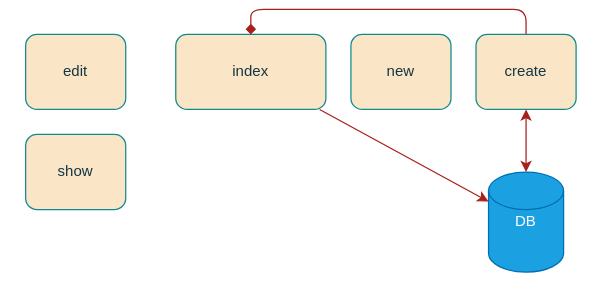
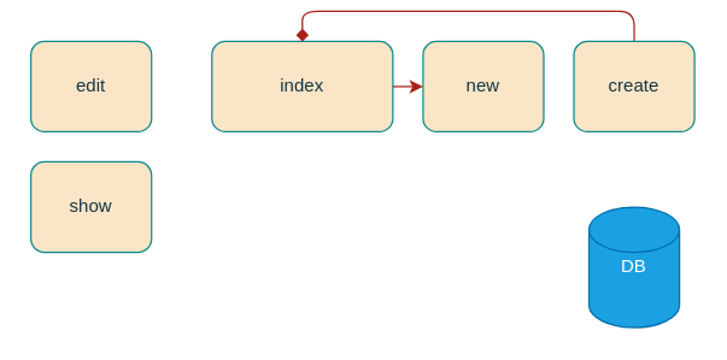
- <mxCell id="10" value="" style="endArrow=classic;startArrow=classic;html=1;fontColor=#143642;entryX=0.5;entryY=1;entryDx=0;entryDy=0;labelBackgroundColor=#DAD2D8;strokeColor=#A8201A;" edge="1" parent="1" source="6" target="9"><mxGeometry width="50" height="50" relative="1" as="geometry"><mxPoint x="190" y="210" as="sourcePoint" /><mxPoint x="240" y="160" as="targetPoint" /></mxGeometry></mxCell>
- <mxCell id="7" value="" style="endArrow=classic;html=1;fontColor=#143642;labelBackgroundColor=#DAD2D8;strokeColor=#A8201A;" edge="1" parent="1" source="2" target="6"><mxGeometry width="50" height="50" relative="1" as="geometry"><mxPoint x="190" y="210" as="sourcePoint" /><mxPoint x="240" y="160" as="targetPoint" /></mxGeometry></mxCell>
+ <mxCell id="7" value="" style="endArrow=classic;html=1;fontColor=#143642;entryX=0;entryY=0.5;entryDx=0;entryDy=0;labelBackgroundColor=#DAD2D8;strokeColor=#A8201A;" edge="1" parent="1" source="2" target="5"><mxGeometry width="50" height="50" relative="1" as="geometry"><mxPoint x="190" y="210" as="sourcePoint" /><mxPoint x="240" y="160" as="targetPoint" /></mxGeometry></mxCell>
